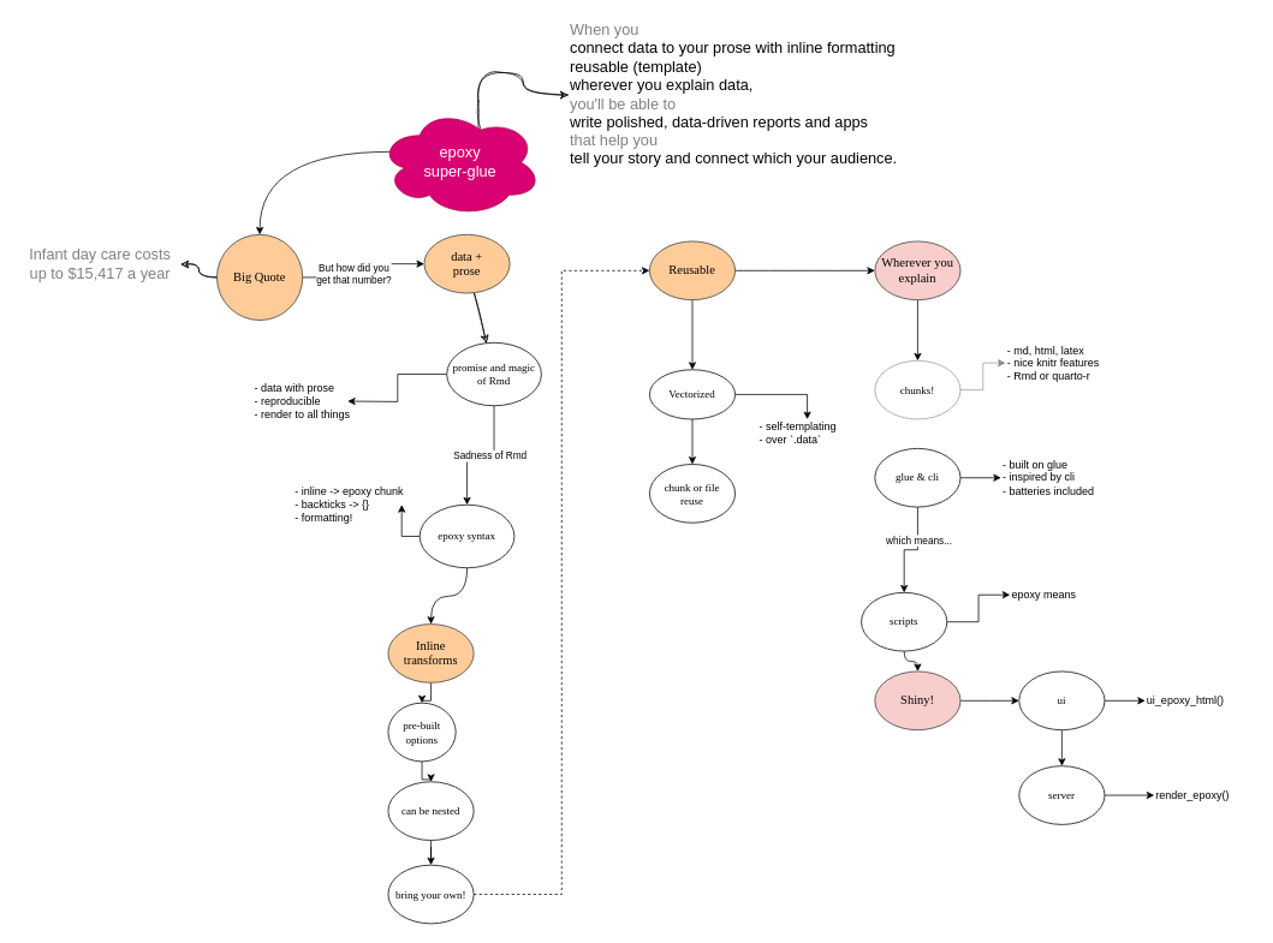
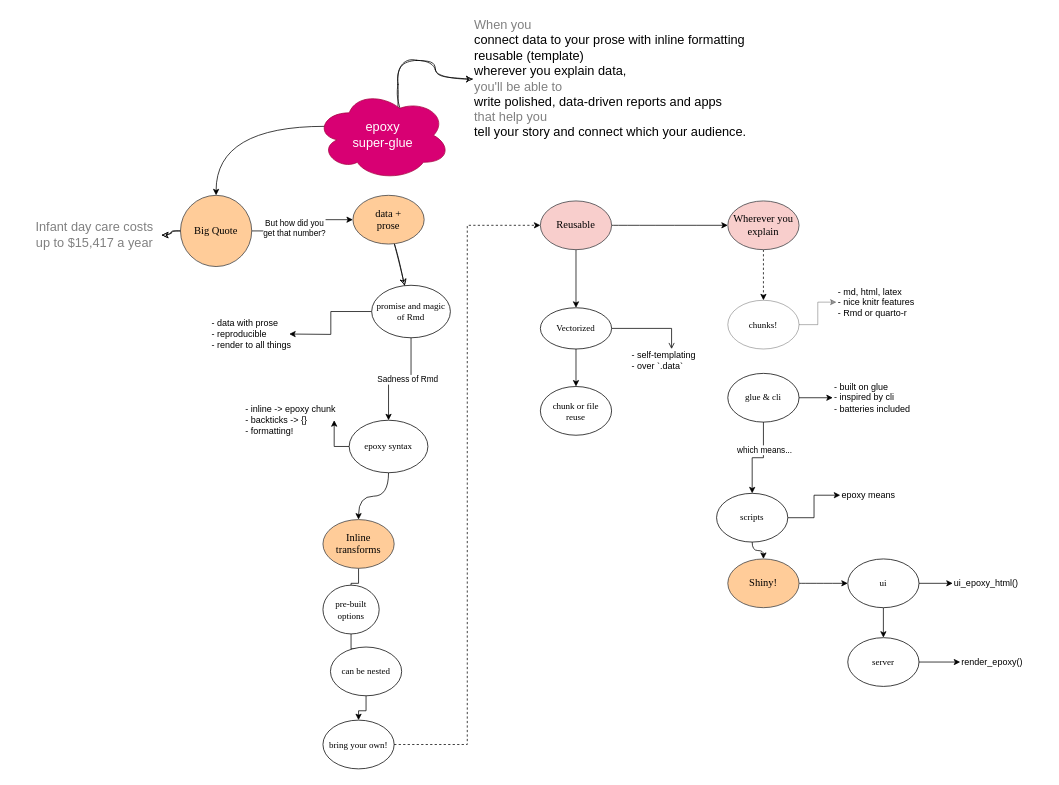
- <mxCell id="58" value="Infant day care costs&lt;br&gt;up to $15,417 a year" style="text;html=1;align=center;verticalAlign=middle;resizable=0;points=[];autosize=1;strokeColor=none;fillColor=none;fontSize=17;fontColor=#808080;" vertex="1" parent="1"><mxGeometry x="20" y="267.5" width="180" height="50" as="geometry" /></mxCell>
+ <mxCell id="58" value="Infant day care costs&lt;br&gt;up to $15,417 a year" style="text;html=1;align=center;verticalAlign=middle;resizable=0;points=[];autosize=1;strokeColor=none;fillColor=none;fontSize=17;fontColor=#808080;" vertex="1" parent="1"><mxGeometry x="35" y="287.5" width="180" height="50" as="geometry" /></mxCell>
- <mxCell id="41" value="Reusable" style="ellipse;whiteSpace=wrap;html=1;rounded=0;shadow=0;comic=0;labelBackgroundColor=none;strokeWidth=1;fontFamily=Verdana;fontSize=14;align=center;fillColor=#ffcc99;strokeColor=#36393d;" parent="1" vertex="1"><mxGeometry x="720" y="267.5" width="95" height="65" as="geometry" /></mxCell>
+ <mxCell id="41" value="Reusable" style="ellipse;whiteSpace=wrap;html=1;rounded=0;shadow=0;comic=0;labelBackgroundColor=none;strokeWidth=1;fontFamily=Verdana;fontSize=14;align=center;fillColor=#f8cecc;strokeColor=#36393d;" parent="1" vertex="1"><mxGeometry x="720" y="267.5" width="95" height="65" as="geometry" /></mxCell>
- <mxCell id="4" value="" style="edgeStyle=orthogonalEdgeStyle;rounded=0;orthogonalLoop=1;jettySize=auto;html=1;" parent="1" source="5" target="25" edge="1"><mxGeometry relative="1" as="geometry" /></mxCell>
+ <mxCell id="4" value="" style="edgeStyle=orthogonalEdgeStyle;rounded=0;orthogonalLoop=1;jettySize=auto;html=1;dashed=1;" parent="1" source="5" target="25" edge="1"><mxGeometry relative="1" as="geometry" /></mxCell>
- <mxCell id="42" style="edgeStyle=orthogonalEdgeStyle;rounded=0;orthogonalLoop=1;jettySize=auto;html=1;exitX=1;exitY=0.5;exitDx=0;exitDy=0;entryX=0.5;entryY=0;entryDx=0;entryDy=0;" parent="1" source="44" target="45" edge="1"><mxGeometry relative="1" as="geometry"><mxPoint x="870" y="431.5" as="targetPoint" /></mxGeometry></mxCell>
+ <mxCell id="42" style="edgeStyle=orthogonalEdgeStyle;rounded=0;orthogonalLoop=1;jettySize=auto;html=1;exitX=1;exitY=0.5;exitDx=0;exitDy=0;entryX=0.5;entryY=0;entryDx=0;entryDy=0;endArrow=open;" parent="1" source="44" target="45" edge="1"><mxGeometry relative="1" as="geometry"><mxPoint x="870" y="431.5" as="targetPoint" /></mxGeometry></mxCell>
- <mxCell id="2" value="" style="edgeStyle=orthogonalEdgeStyle;rounded=0;orthogonalLoop=1;jettySize=auto;html=1;" parent="1" source="3" target="20" edge="1"><mxGeometry relative="1" as="geometry" /></mxCell>
+ <mxCell id="2" value="" style="edgeStyle=orthogonalEdgeStyle;rounded=0;orthogonalLoop=1;jettySize=auto;html=1;endArrow=none;" parent="1" source="3" target="20" edge="1"><mxGeometry relative="1" as="geometry" /></mxCell>
- <mxCell id="38" value="Shiny!" style="ellipse;whiteSpace=wrap;html=1;rounded=0;shadow=0;comic=0;labelBackgroundColor=none;strokeWidth=1;fontFamily=Verdana;fontSize=14;align=center;fillColor=#f8cecc;strokeColor=#36393d;" parent="1" vertex="1"><mxGeometry x="970" y="745" width="95" height="65" as="geometry" /></mxCell>
+ <mxCell id="38" value="Shiny!" style="ellipse;whiteSpace=wrap;html=1;rounded=0;shadow=0;comic=0;labelBackgroundColor=none;strokeWidth=1;fontFamily=Verdana;fontSize=14;align=center;fillColor=#ffcc99;strokeColor=#36393d;" parent="1" vertex="1"><mxGeometry x="970" y="745" width="95" height="65" as="geometry" /></mxCell>
- <mxCell id="22" value="&lt;span&gt;can be nested&lt;br&gt;&lt;/span&gt;" style="ellipse;whiteSpace=wrap;html=1;rounded=0;shadow=0;comic=0;labelBackgroundColor=none;strokeWidth=1;fontFamily=Verdana;fontSize=12;align=center;fillColor=default;strokeColor=default;" parent="1" vertex="1"><mxGeometry x="430" y="867.5" width="95" height="65" as="geometry" /></mxCell>
+ <mxCell id="22" value="&lt;span&gt;can be nested&lt;br&gt;&lt;/span&gt;" style="ellipse;whiteSpace=wrap;html=1;rounded=0;shadow=0;comic=0;labelBackgroundColor=none;strokeWidth=1;fontFamily=Verdana;fontSize=12;align=center;fillColor=default;strokeColor=default;" parent="1" vertex="1"><mxGeometry x="440" y="862.5" width="95" height="65" as="geometry" /></mxCell>
